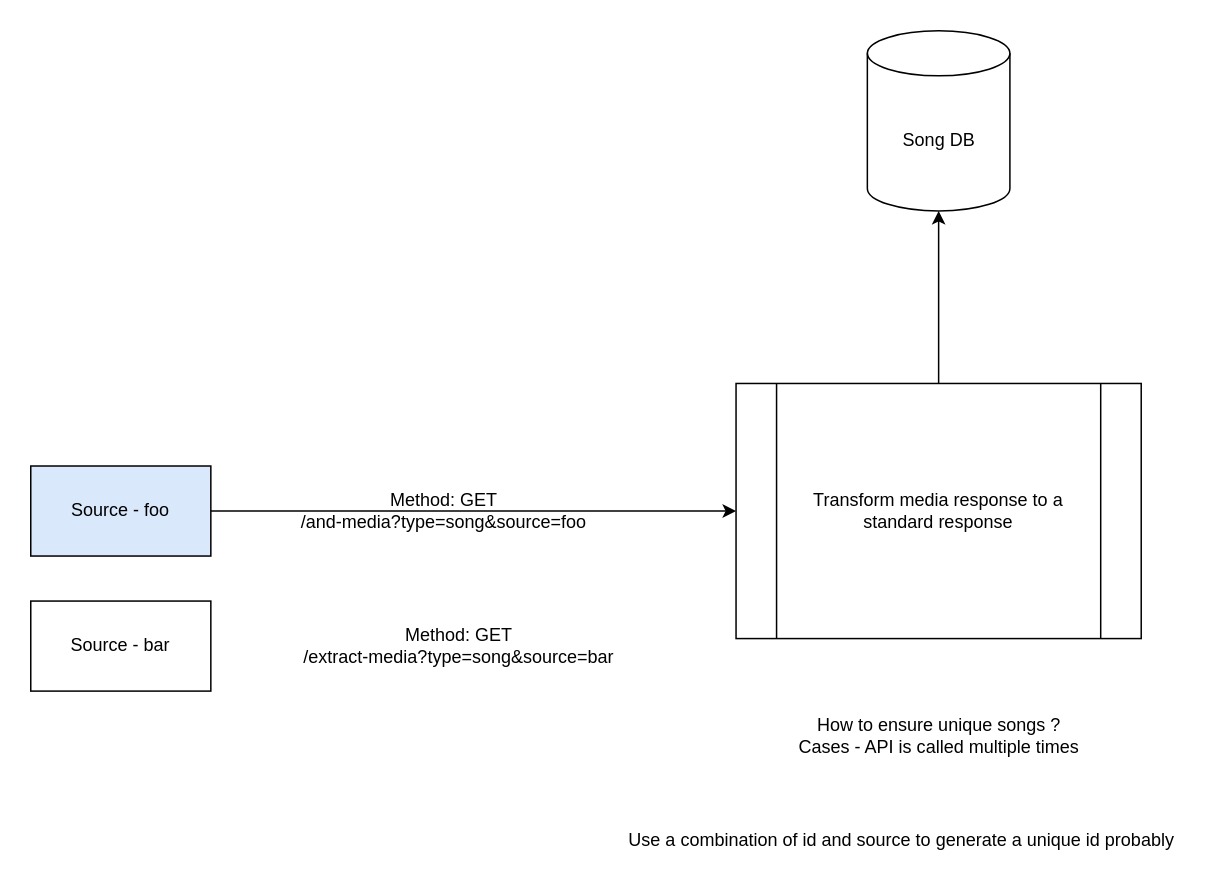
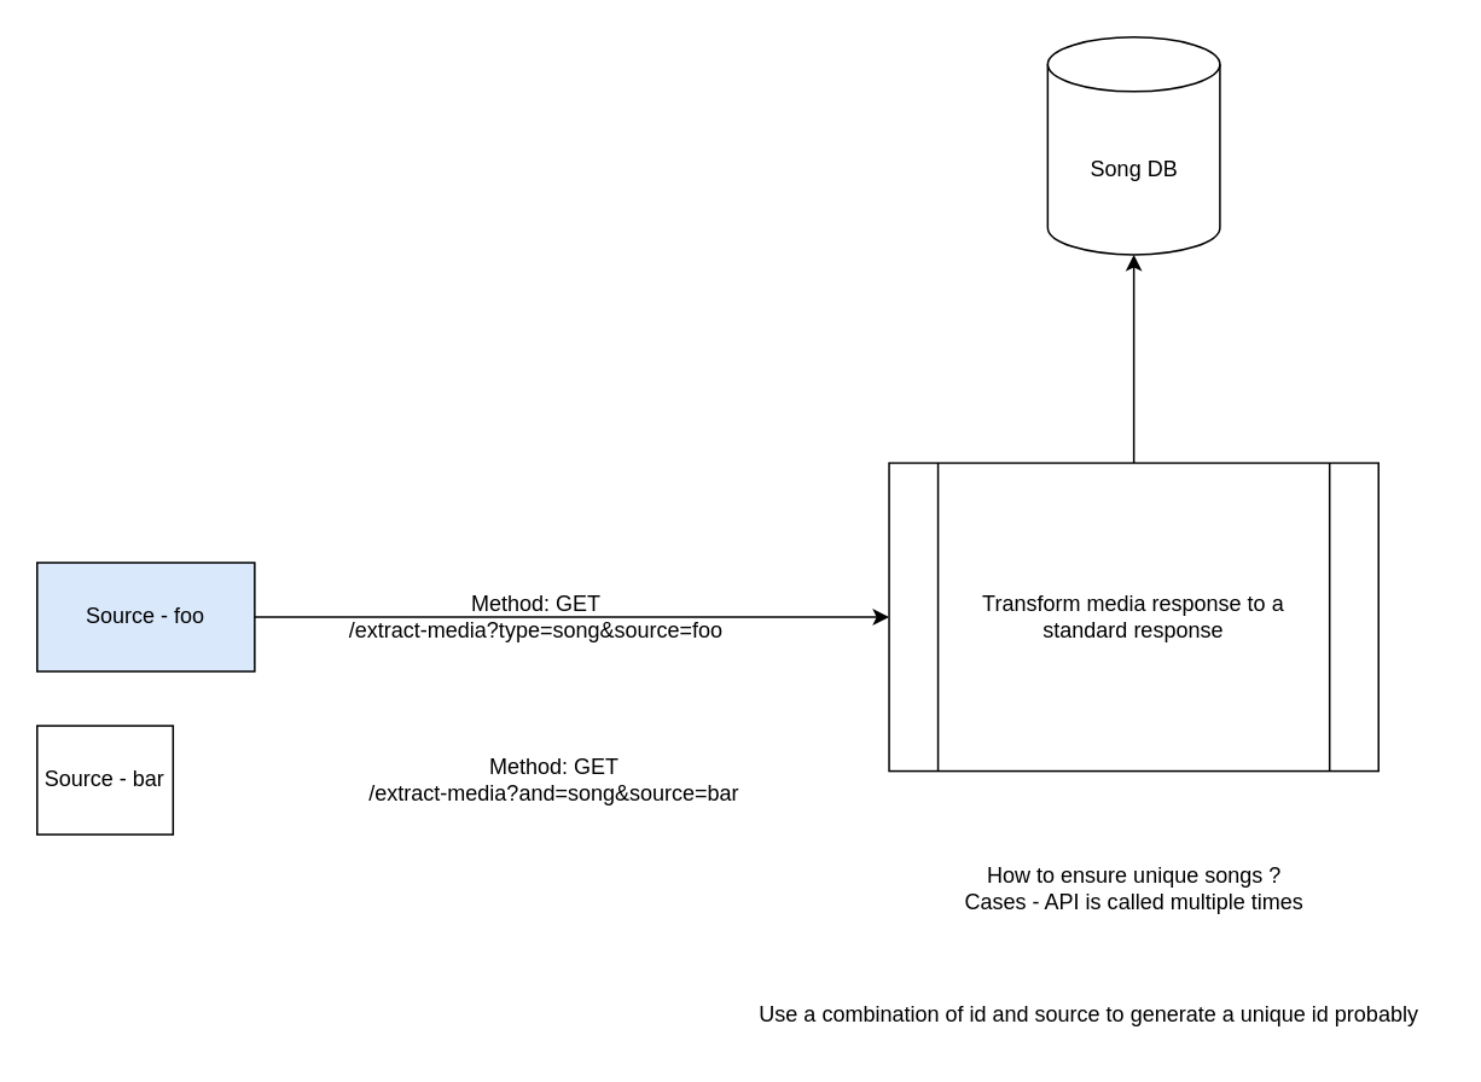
- <mxCell id="7" value="Method: GET&lt;br&gt;/and-media?type=song&amp;amp;source=foo" style="text;html=1;align=center;verticalAlign=middle;resizable=0;points=[];autosize=1;strokeColor=none;fillColor=none;" vertex="1" parent="1"><mxGeometry x="180" y="320" width="230" height="40" as="geometry" /></mxCell>
+ <mxCell id="7" value="Method: GET&lt;br&gt;/extract-media?type=song&amp;amp;source=foo" style="text;html=1;align=center;verticalAlign=middle;resizable=0;points=[];autosize=1;strokeColor=none;fillColor=none;" vertex="1" parent="1"><mxGeometry x="180" y="320" width="230" height="40" as="geometry" /></mxCell>
- <mxCell id="4" value="Source - bar" style="rounded=0;whiteSpace=wrap;html=1;" vertex="1" parent="1"><mxGeometry x="20" y="400" width="120" height="60" as="geometry" /></mxCell>
+ <mxCell id="4" value="Source - bar" style="rounded=0;whiteSpace=wrap;html=1;" vertex="1" parent="1"><mxGeometry x="20" y="400" width="75" height="60" as="geometry" /></mxCell>
- <mxCell id="8" value="Method: GET&lt;br&gt;/extract-media?type=song&amp;amp;source=bar" style="text;html=1;align=center;verticalAlign=middle;resizable=0;points=[];autosize=1;strokeColor=none;fillColor=none;" vertex="1" parent="1"><mxGeometry x="190" y="410" width="230" height="40" as="geometry" /></mxCell>
+ <mxCell id="8" value="Method: GET&lt;br&gt;/extract-media?and=song&amp;amp;source=bar" style="text;html=1;align=center;verticalAlign=middle;resizable=0;points=[];autosize=1;strokeColor=none;fillColor=none;" vertex="1" parent="1"><mxGeometry x="190" y="410" width="230" height="40" as="geometry" /></mxCell>
